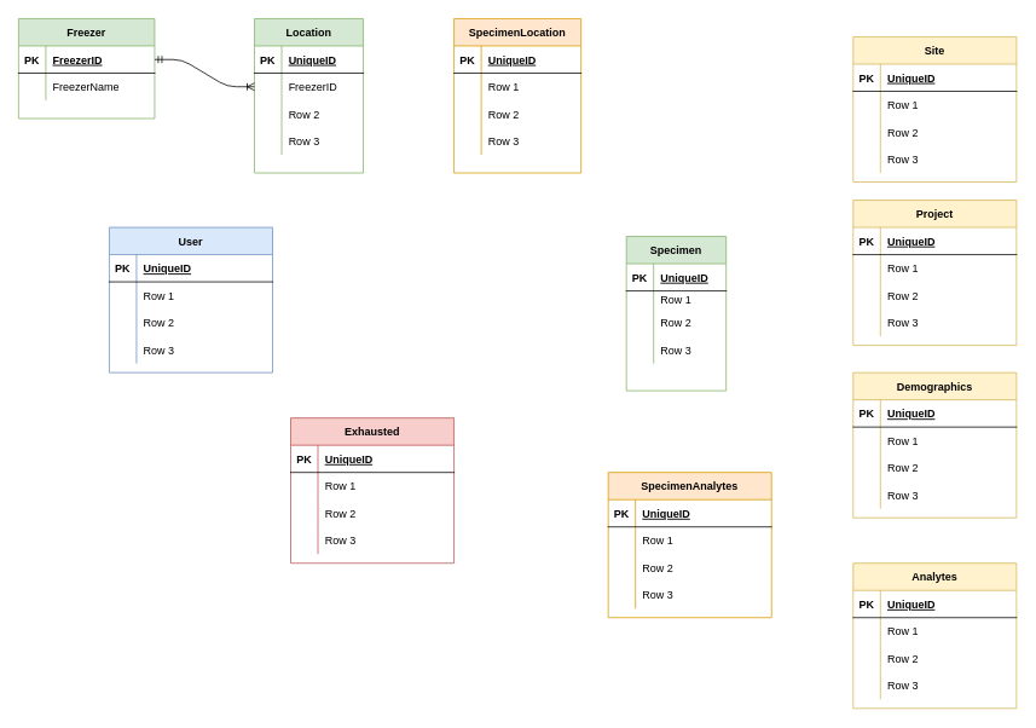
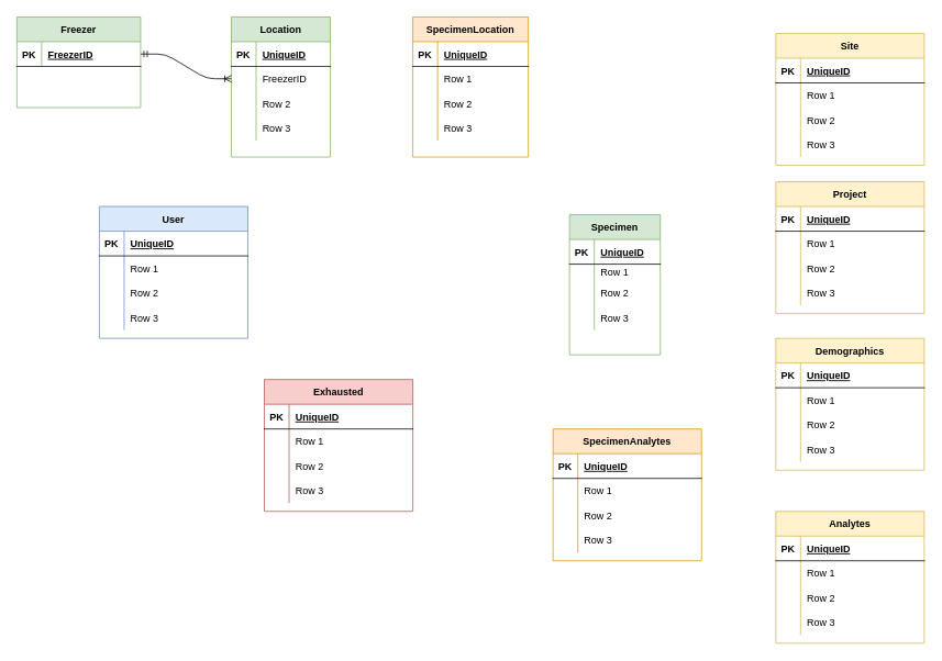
- <mxCell id="60" value="FreezerName" style="shape=partialRectangle;connectable=0;fillColor=none;top=0;left=0;bottom=0;right=0;align=left;spacingLeft=6;overflow=hidden;" vertex="1" parent="58"><mxGeometry x="30" width="120" height="30" as="geometry" /></mxCell>
